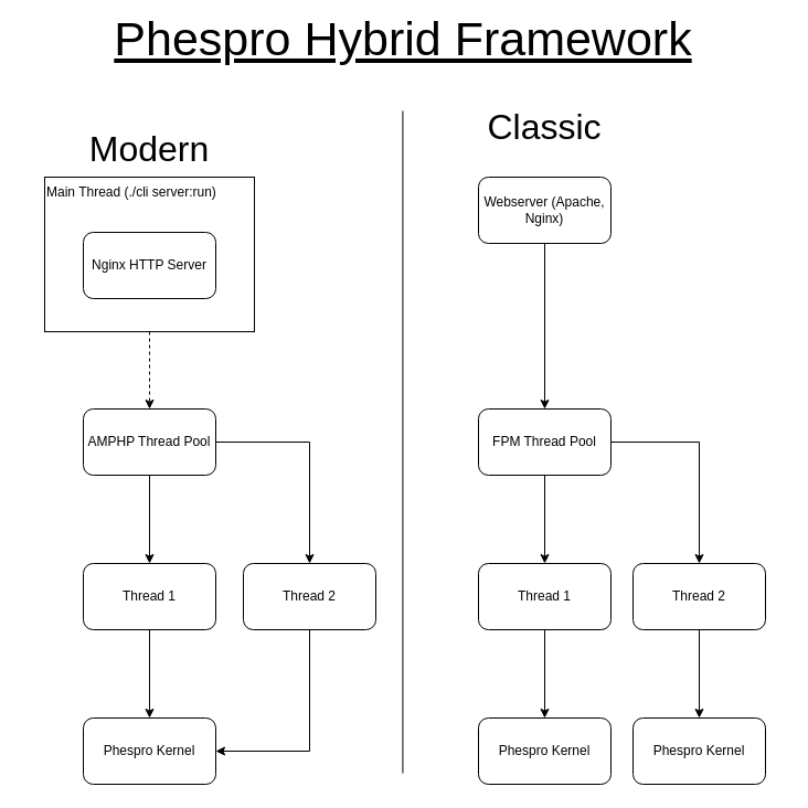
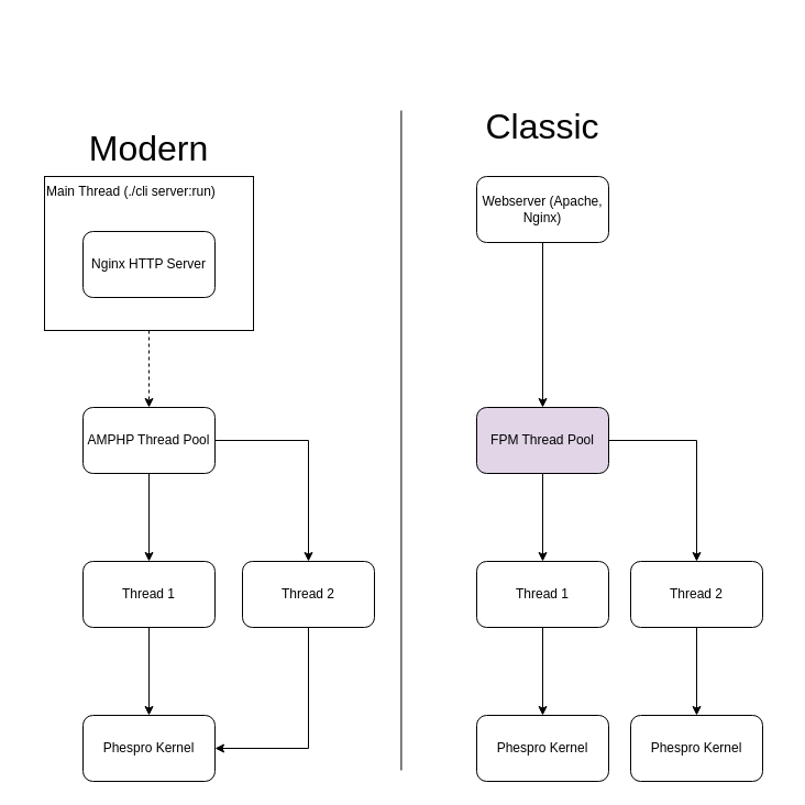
- <mxCell id="26" value="&lt;div style=&quot;font-size: 43px;&quot;&gt;Phespro Hybrid Framework&lt;/div&gt;" style="text;html=1;strokeColor=none;fillColor=none;align=center;verticalAlign=middle;whiteSpace=wrap;rounded=0;fontSize=43;fontStyle=4" vertex="1" parent="1"><mxGeometry x="20" y="20" width="690" height="30" as="geometry" /></mxCell>
- <mxCell id="9" value="FPM Thread Pool" style="rounded=1;whiteSpace=wrap;html=1;" vertex="1" parent="1"><mxGeometry x="433" y="370" width="120" height="60" as="geometry" /></mxCell>
+ <mxCell id="9" value="FPM Thread Pool" style="rounded=1;whiteSpace=wrap;html=1;fillColor=#e1d5e7;" vertex="1" parent="1"><mxGeometry x="433" y="370" width="120" height="60" as="geometry" /></mxCell>
